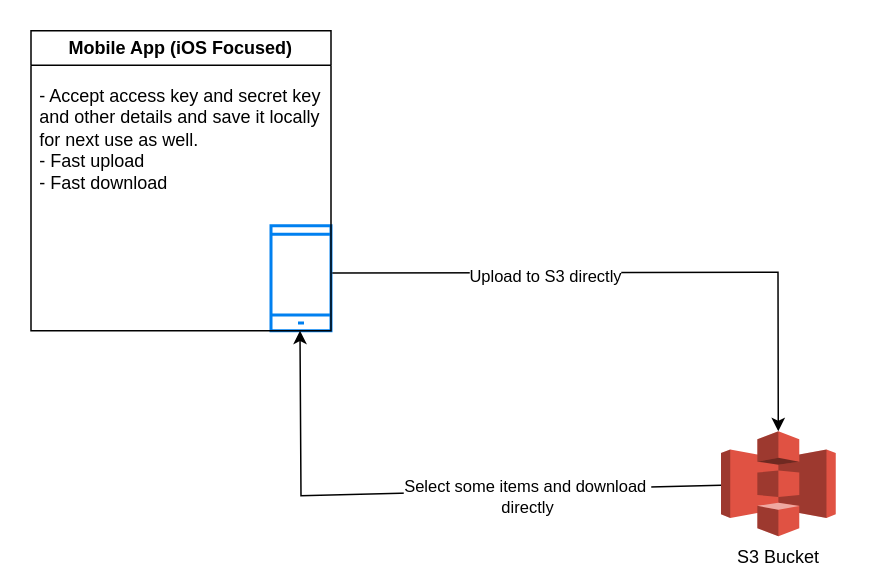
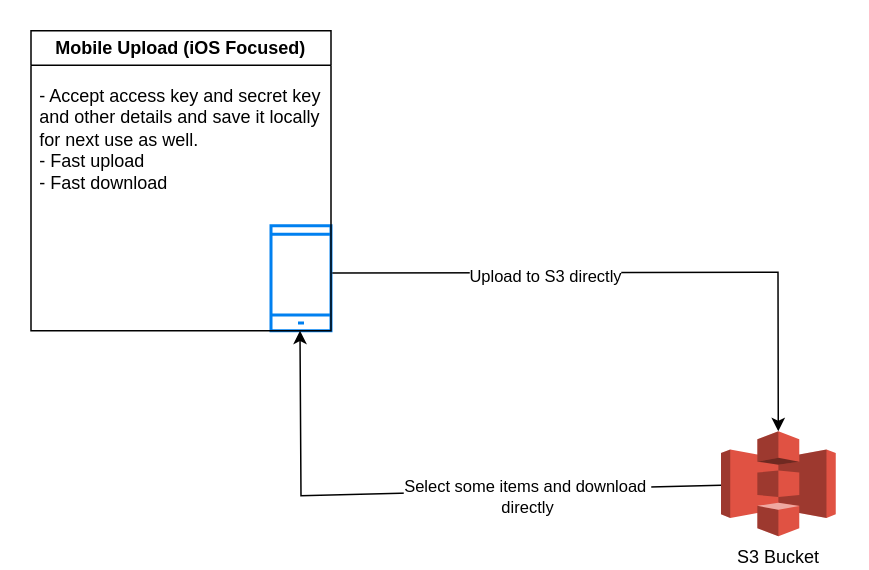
- <mxCell id="8" value="Mobile App (iOS Focused)" style="swimlane;whiteSpace=wrap;html=1;" vertex="1" parent="1"><mxGeometry x="20" y="20" width="200" height="200" as="geometry" /></mxCell>
+ <mxCell id="8" value="Mobile Upload (iOS Focused)" style="swimlane;whiteSpace=wrap;html=1;" vertex="1" parent="1"><mxGeometry x="20" y="20" width="200" height="200" as="geometry" /></mxCell>
